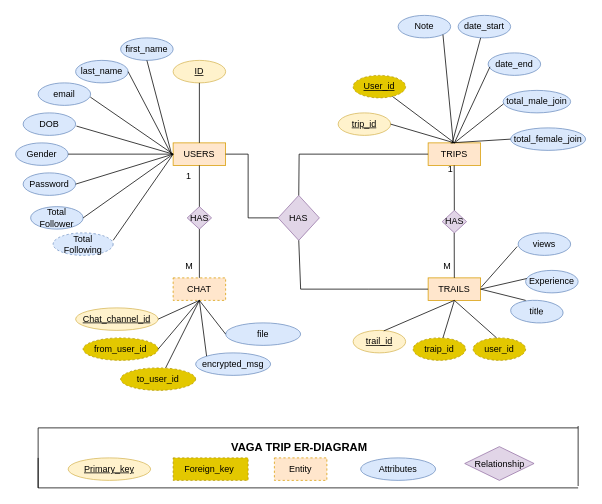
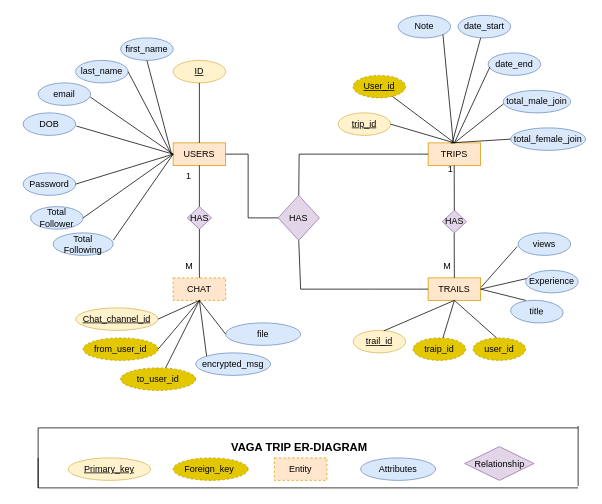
- <mxCell id="15" value="Gender" style="ellipse;whiteSpace=wrap;html=1;fillColor=#dae8fc;strokeColor=#6c8ebf;" parent="1" vertex="1"><mxGeometry x="20" y="190" width="70" height="30" as="geometry" /></mxCell>
- <mxCell id="45" value="" style="endArrow=none;html=1;rounded=0;entryX=0;entryY=0.5;entryDx=0;entryDy=0;exitX=1;exitY=0.5;exitDx=0;exitDy=0;" parent="1" source="15" target="2" edge="1"><mxGeometry width="50" height="50" relative="1" as="geometry"><mxPoint x="140" y="270" as="sourcePoint" /><mxPoint x="260" y="235" as="targetPoint" /></mxGeometry></mxCell>
- <mxCell id="17" value="Total Following" style="ellipse;whiteSpace=wrap;html=1;fillColor=#dae8fc;strokeColor=#6c8ebf;dashed=1;" parent="1" vertex="1"><mxGeometry x="70" y="310" width="80" height="30" as="geometry" /></mxCell>
+ <mxCell id="17" value="Total Following" style="ellipse;whiteSpace=wrap;html=1;fillColor=#dae8fc;strokeColor=#6c8ebf;" parent="1" vertex="1"><mxGeometry x="70" y="310" width="80" height="30" as="geometry" /></mxCell>
- <mxCell id="74" value="Foreign_key&amp;nbsp;" style="whiteSpace=wrap;html=1;fillColor=#e3c800;strokeColor=#B09500;fontColor=#000000;dashed=1;rounded=0;" parent="1" vertex="1"><mxGeometry x="230" y="610" width="100" height="30" as="geometry" /></mxCell>
+ <mxCell id="74" value="Foreign_key&amp;nbsp;" style="ellipse;whiteSpace=wrap;html=1;fillColor=#e3c800;strokeColor=#B09500;fontColor=#000000;dashed=1;" parent="1" vertex="1"><mxGeometry x="230" y="610" width="100" height="30" as="geometry" /></mxCell>
